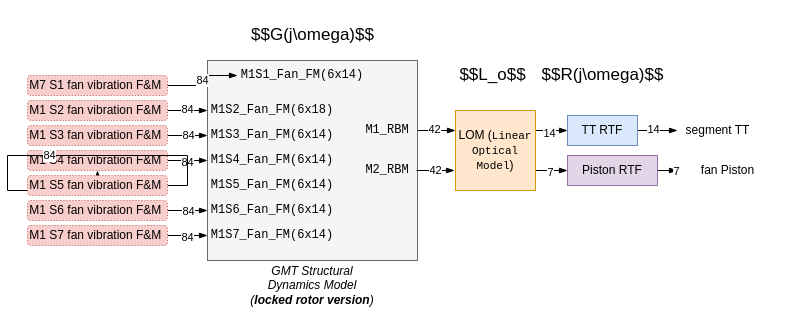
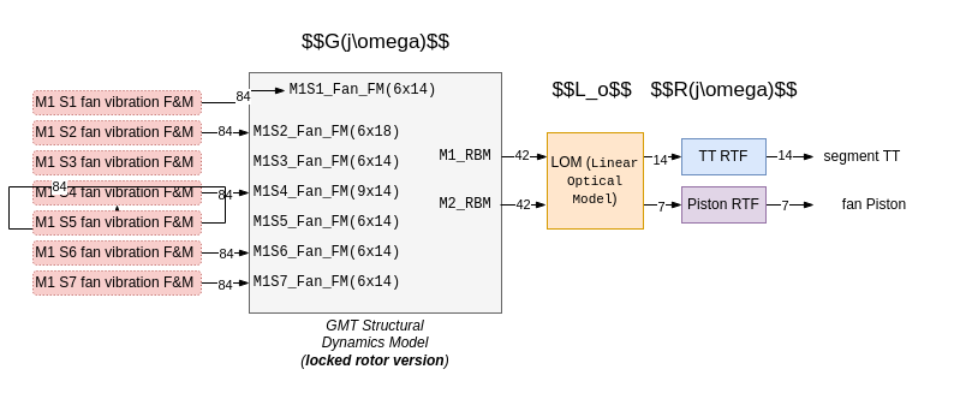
- <mxCell id="4" value="M7 S1 fan vibration F&amp;amp;M&amp;nbsp;" style="rounded=1;whiteSpace=wrap;html=1;align=center;dashed=1;dashPattern=1 2;fillColor=#f8cecc;strokeColor=#b85450;glass=0;" parent="1" vertex="1"><mxGeometry x="20" y="75" width="140" height="20" as="geometry" /></mxCell>
+ <mxCell id="4" value="M1 S1 fan vibration F&amp;amp;M&amp;nbsp;" style="rounded=1;whiteSpace=wrap;html=1;align=center;dashed=1;dashPattern=1 2;fillColor=#f8cecc;strokeColor=#b85450;glass=0;" parent="1" vertex="1"><mxGeometry x="20" y="75" width="140" height="20" as="geometry" /></mxCell>
- <mxCell id="34" style="edgeStyle=orthogonalEdgeStyle;rounded=0;orthogonalLoop=1;jettySize=auto;html=1;exitX=1;exitY=0.5;exitDx=0;exitDy=0;endArrow=blockThin;endFill=1;" edge="1" parent="1" source="36" target="26"><mxGeometry relative="1" as="geometry" /></mxCell>
- <mxCell id="35" value="84" style="edgeLabel;html=1;align=center;verticalAlign=middle;resizable=0;points=[];" vertex="1" connectable="0" parent="34"><mxGeometry y="1" relative="1" as="geometry"><mxPoint as="offset" /></mxGeometry></mxCell>
- <mxCell id="27" value="M1S4_Fan_FM(6x14)" style="text;html=1;strokeColor=none;fillColor=none;align=center;verticalAlign=middle;whiteSpace=wrap;rounded=0;fontFamily=Courier New;fontSize=12;" parent="1" vertex="1"><mxGeometry x="200" y="150" width="130" height="20" as="geometry" /></mxCell>
+ <mxCell id="27" value="M1S4_Fan_FM(9x14)" style="text;html=1;strokeColor=none;fillColor=none;align=center;verticalAlign=middle;whiteSpace=wrap;rounded=0;fontFamily=Courier New;fontSize=12;" parent="1" vertex="1"><mxGeometry x="200" y="150" width="130" height="20" as="geometry" /></mxCell>
- <mxCell id="22" value="Piston RTF" style="rounded=0;whiteSpace=wrap;html=1;align=center;labelBackgroundColor=none;fillColor=#e1d5e7;strokeColor=#9673a6;" parent="1" vertex="1"><mxGeometry x="560" y="155" width="90" height="30" as="geometry" /></mxCell>
+ <mxCell id="22" value="Piston RTF" style="rounded=0;whiteSpace=wrap;html=1;align=center;labelBackgroundColor=none;fillColor=#e1d5e7;strokeColor=#9673a6;" parent="1" vertex="1"><mxGeometry x="560" y="155" width="70" height="30" as="geometry" /></mxCell>
